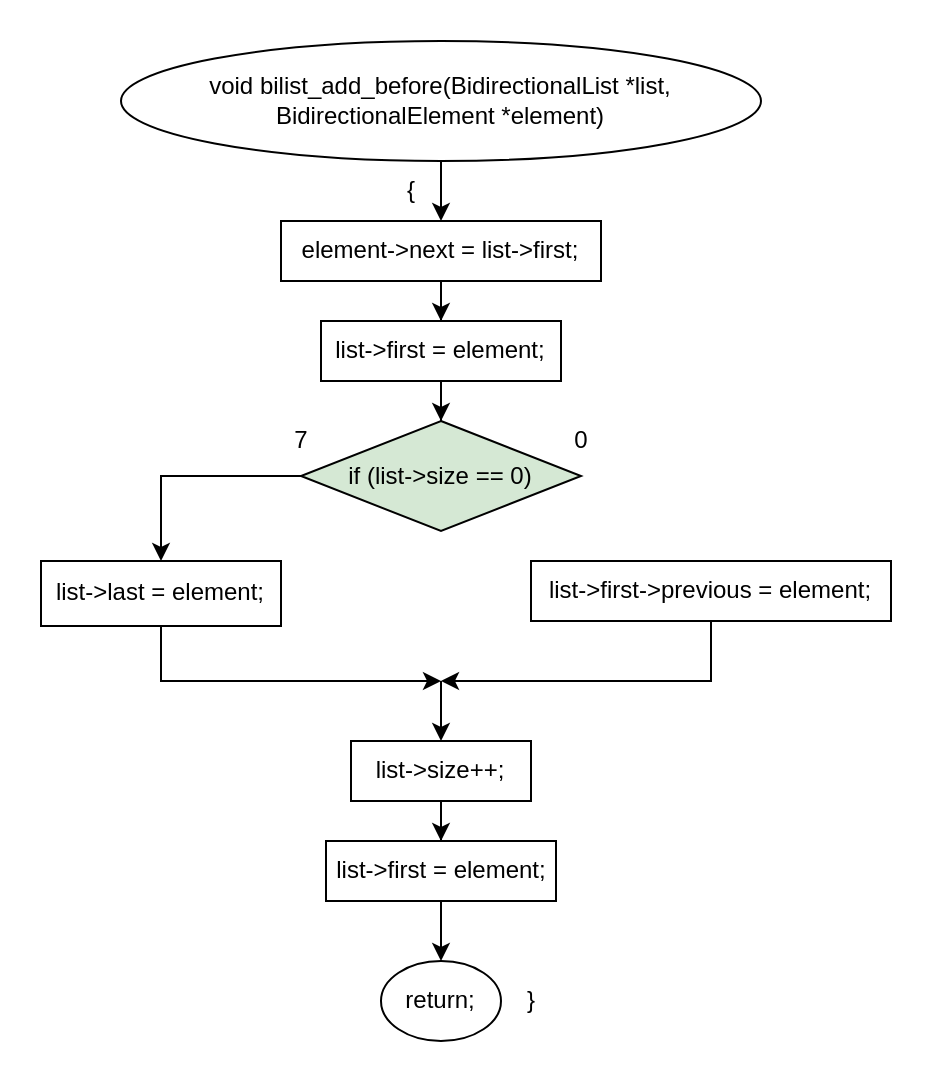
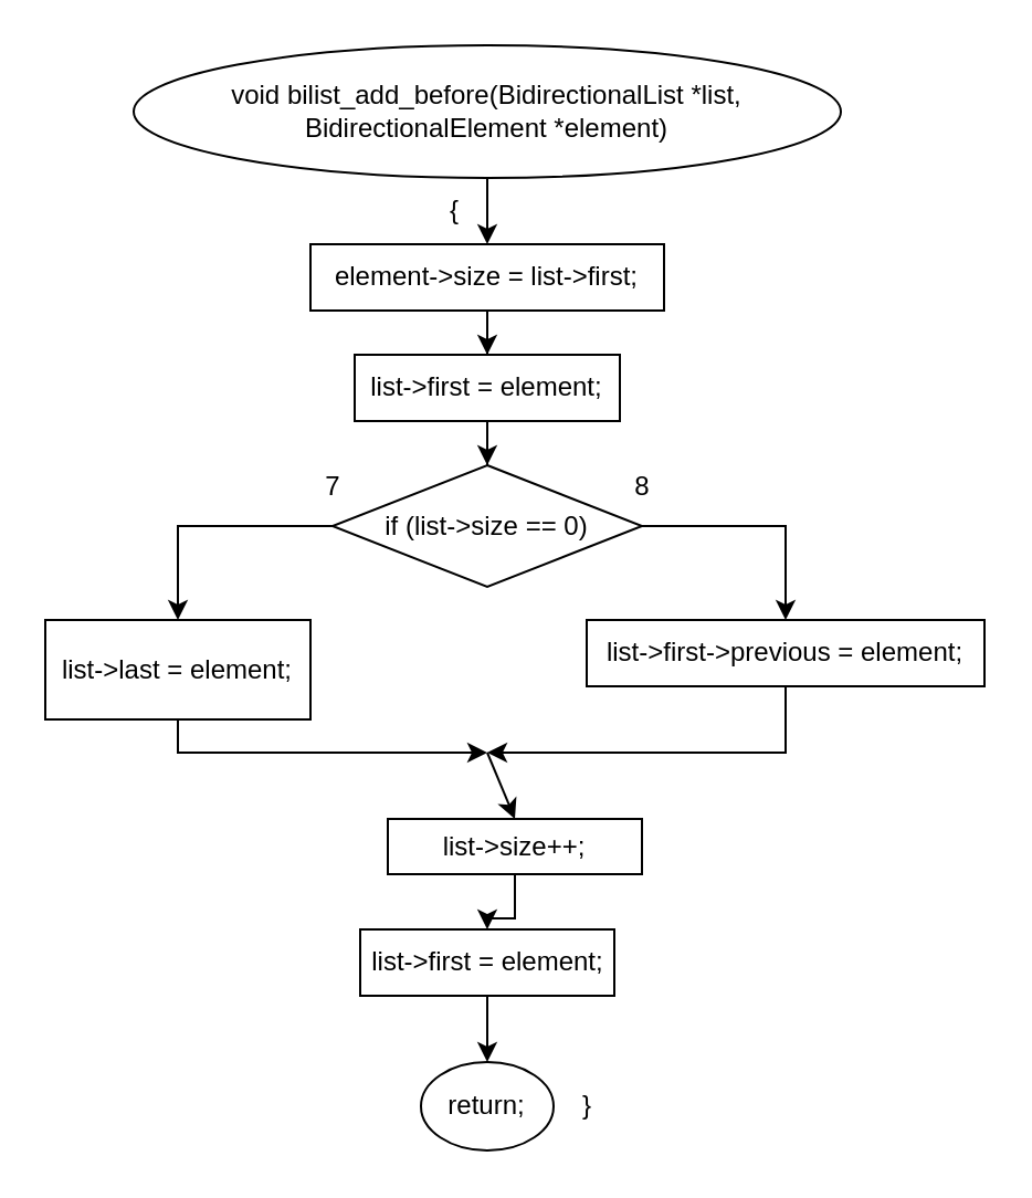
- <mxCell id="5" value="element-&amp;gt;next = list-&amp;gt;first;" style="whiteSpace=wrap;html=1;" parent="1" vertex="1"><mxGeometry x="140" y="110" width="160" height="30" as="geometry" /></mxCell>
+ <mxCell id="5" value="element-&amp;gt;size = list-&amp;gt;first;" style="whiteSpace=wrap;html=1;" parent="1" vertex="1"><mxGeometry x="140" y="110" width="160" height="30" as="geometry" /></mxCell>
- <mxCell id="16" value="0" style="text;html=1;align=center;verticalAlign=middle;resizable=0;points=[];autosize=1;strokeColor=none;fillColor=none;" parent="1" vertex="1"><mxGeometry x="275" y="205" width="30" height="30" as="geometry" /></mxCell>
+ <mxCell id="16" value="8" style="text;html=1;align=center;verticalAlign=middle;resizable=0;points=[];autosize=1;strokeColor=none;fillColor=none;" parent="1" vertex="1"><mxGeometry x="275" y="205" width="30" height="30" as="geometry" /></mxCell>
- <mxCell id="11" value="if (list-&amp;gt;size == 0)" style="rhombus;whiteSpace=wrap;html=1;fillColor=#d5e8d4;" parent="1" vertex="1"><mxGeometry x="150" y="210" width="140" height="55" as="geometry" /></mxCell>
+ <mxCell id="11" value="if (list-&amp;gt;size == 0)" style="rhombus;whiteSpace=wrap;html=1;" parent="1" vertex="1"><mxGeometry x="150" y="210" width="140" height="55" as="geometry" /></mxCell>
+ <mxCell id="10" style="edgeStyle=orthogonalEdgeStyle;rounded=0;orthogonalLoop=1;jettySize=auto;html=1;entryX=0.5;entryY=0;entryDx=0;entryDy=0;" edge="1" parent="1" source="11" target="22"><mxGeometry relative="1" as="geometry"><Array as="points"><mxPoint x="355" y="238" /></Array></mxGeometry></mxCell>
- <mxCell id="13" value="list-&amp;gt;last = element;" style="whiteSpace=wrap;html=1;" parent="1" vertex="1"><mxGeometry x="20" y="280" width="120" height="32.5" as="geometry" /></mxCell>
+ <mxCell id="13" value="list-&amp;gt;last = element;" style="whiteSpace=wrap;html=1;" parent="1" vertex="1"><mxGeometry x="20" y="280" width="120" height="45" as="geometry" /></mxCell>
- <mxCell id="15" value="list-&amp;gt;size++;" style="whiteSpace=wrap;html=1;" parent="1" vertex="1"><mxGeometry x="175" y="370" width="90" height="30" as="geometry" /></mxCell>
+ <mxCell id="15" value="list-&amp;gt;size++;" style="whiteSpace=wrap;html=1;" parent="1" vertex="1"><mxGeometry x="175" y="370" width="115" height="25" as="geometry" /></mxCell>
